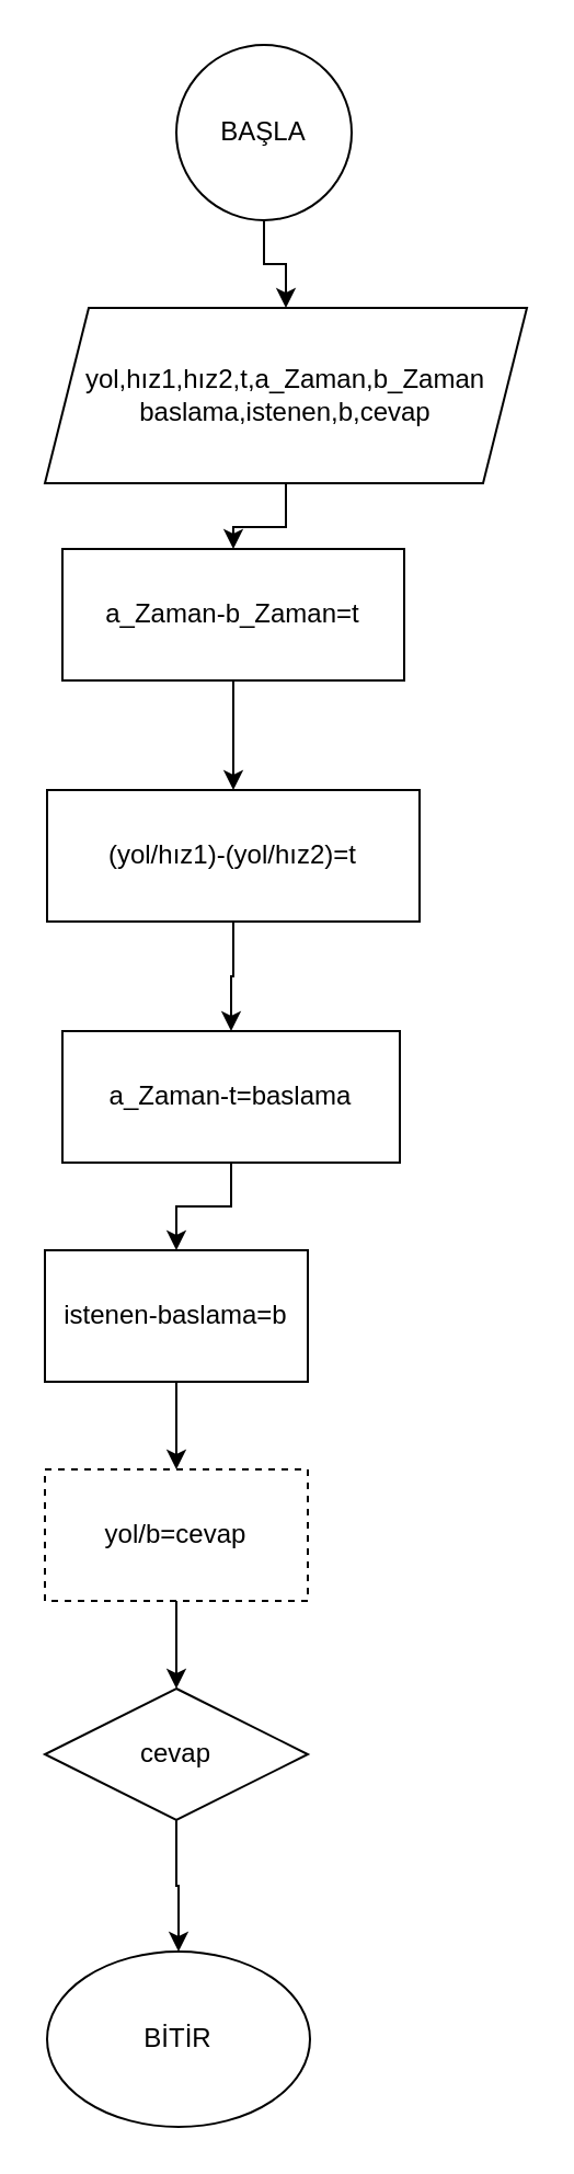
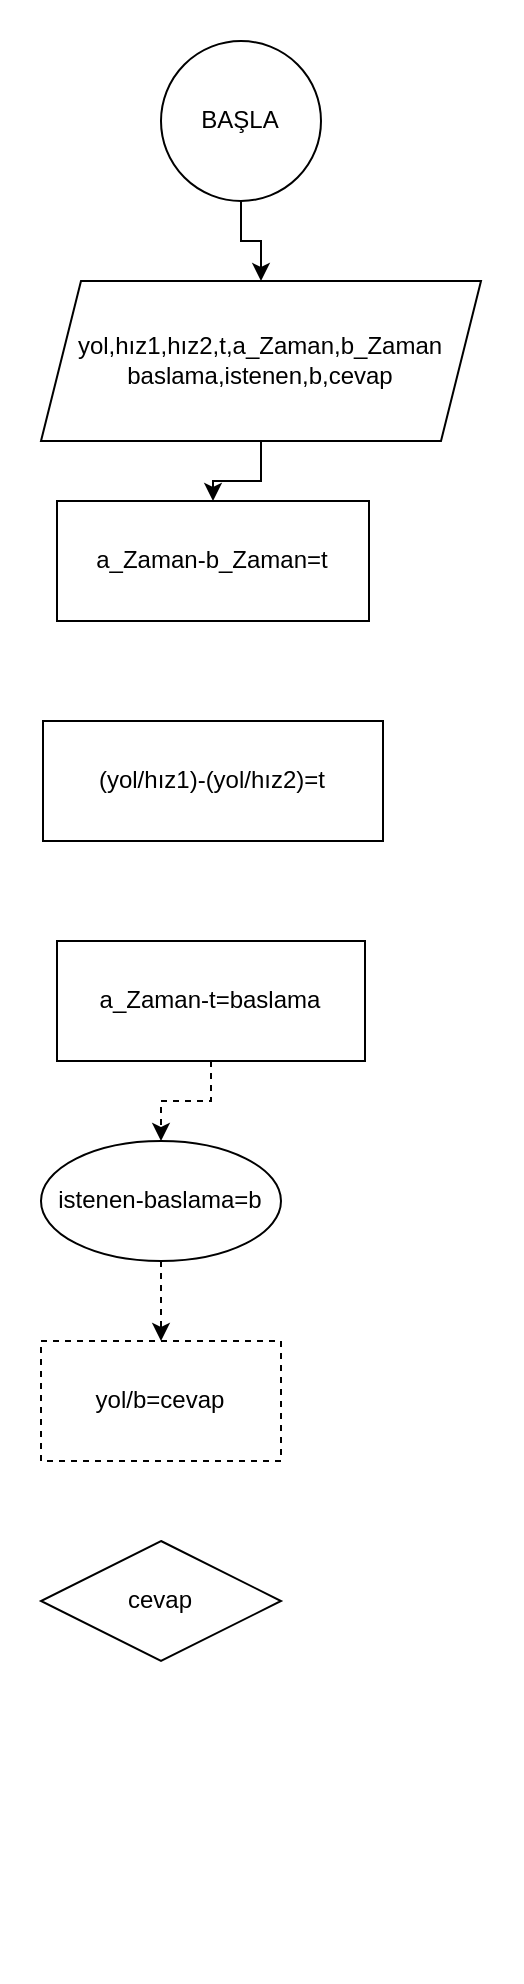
- <mxCell id="8" value="" style="edgeStyle=orthogonalEdgeStyle;rounded=0;orthogonalLoop=1;jettySize=auto;html=1;" edge="1" parent="1" source="9" target="7"><mxGeometry relative="1" as="geometry" /></mxCell>
- <mxCell id="6" value="" style="edgeStyle=orthogonalEdgeStyle;rounded=0;orthogonalLoop=1;jettySize=auto;html=1;" edge="1" parent="1" source="7" target="11"><mxGeometry relative="1" as="geometry" /></mxCell>
- <mxCell id="10" value="" style="edgeStyle=orthogonalEdgeStyle;rounded=0;orthogonalLoop=1;jettySize=auto;html=1;" edge="1" parent="1" source="11" target="13"><mxGeometry relative="1" as="geometry" /></mxCell>
+ <mxCell id="10" value="" style="edgeStyle=orthogonalEdgeStyle;rounded=0;orthogonalLoop=1;jettySize=auto;html=1;dashed=1;" edge="1" parent="1" source="11" target="13"><mxGeometry relative="1" as="geometry" /></mxCell>
- <mxCell id="13" value="istenen-baslama=b" style="rounded=0;whiteSpace=wrap;html=1;" vertex="1" parent="1"><mxGeometry x="20" y="570" width="120" height="60" as="geometry" /></mxCell>
+ <mxCell id="13" value="istenen-baslama=b" style="ellipse;whiteSpace=wrap;html=1;" vertex="1" parent="1"><mxGeometry x="20" y="570" width="120" height="60" as="geometry" /></mxCell>
- <mxCell id="12" value="" style="edgeStyle=orthogonalEdgeStyle;rounded=0;orthogonalLoop=1;jettySize=auto;html=1;" edge="1" parent="1" source="13" target="15"><mxGeometry relative="1" as="geometry" /></mxCell>
+ <mxCell id="12" value="" style="edgeStyle=orthogonalEdgeStyle;rounded=0;orthogonalLoop=1;jettySize=auto;html=1;dashed=1;" edge="1" parent="1" source="13" target="15"><mxGeometry relative="1" as="geometry" /></mxCell>
- <mxCell id="14" value="" style="edgeStyle=orthogonalEdgeStyle;rounded=0;orthogonalLoop=1;jettySize=auto;html=1;" edge="1" parent="1" source="15" target="17"><mxGeometry relative="1" as="geometry" /></mxCell>
- <mxCell id="16" value="" style="edgeStyle=orthogonalEdgeStyle;rounded=0;orthogonalLoop=1;jettySize=auto;html=1;" edge="1" parent="1" source="17" target="18"><mxGeometry relative="1" as="geometry" /></mxCell>
- <mxCell id="18" value="BİTİR" style="ellipse;whiteSpace=wrap;html=1;" vertex="1" parent="1"><mxGeometry x="21" y="890" width="120" height="80" as="geometry" /></mxCell>
